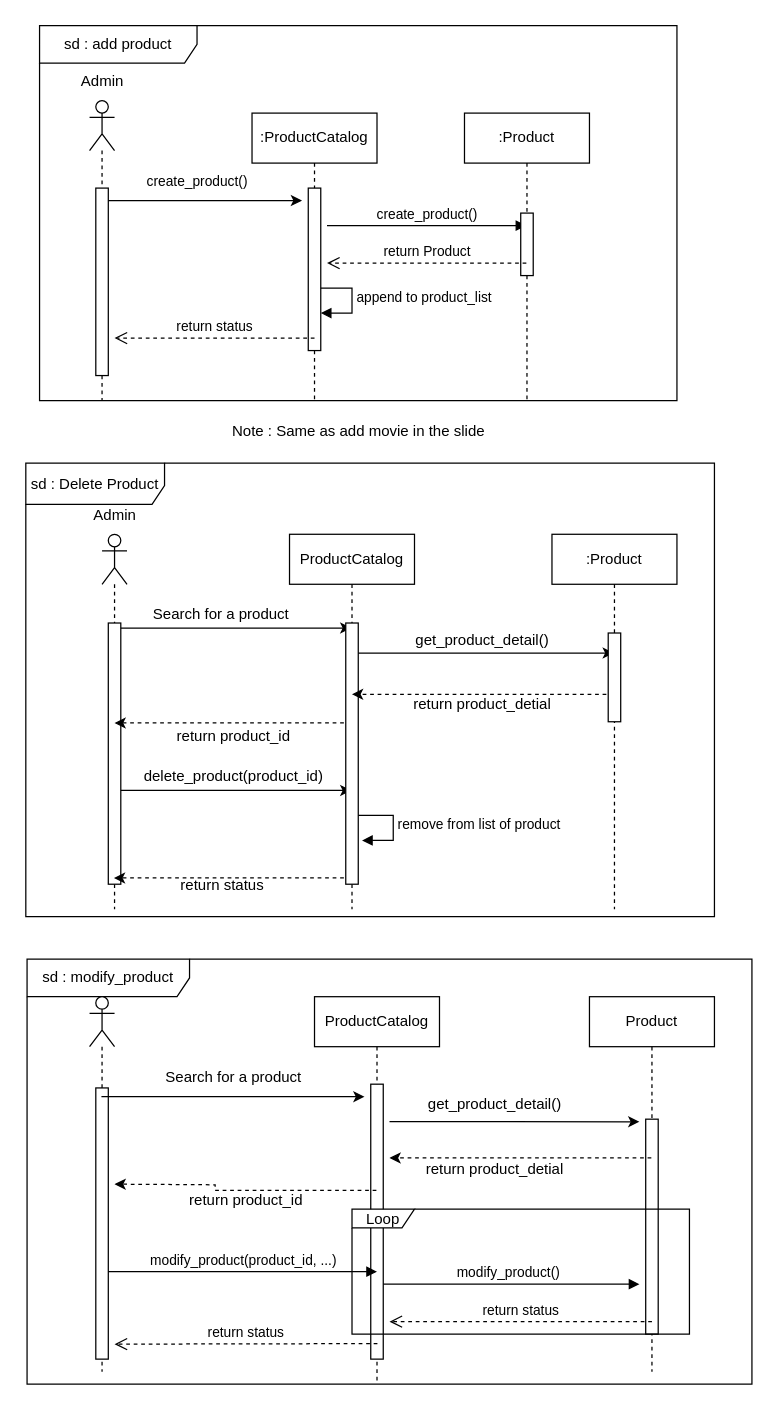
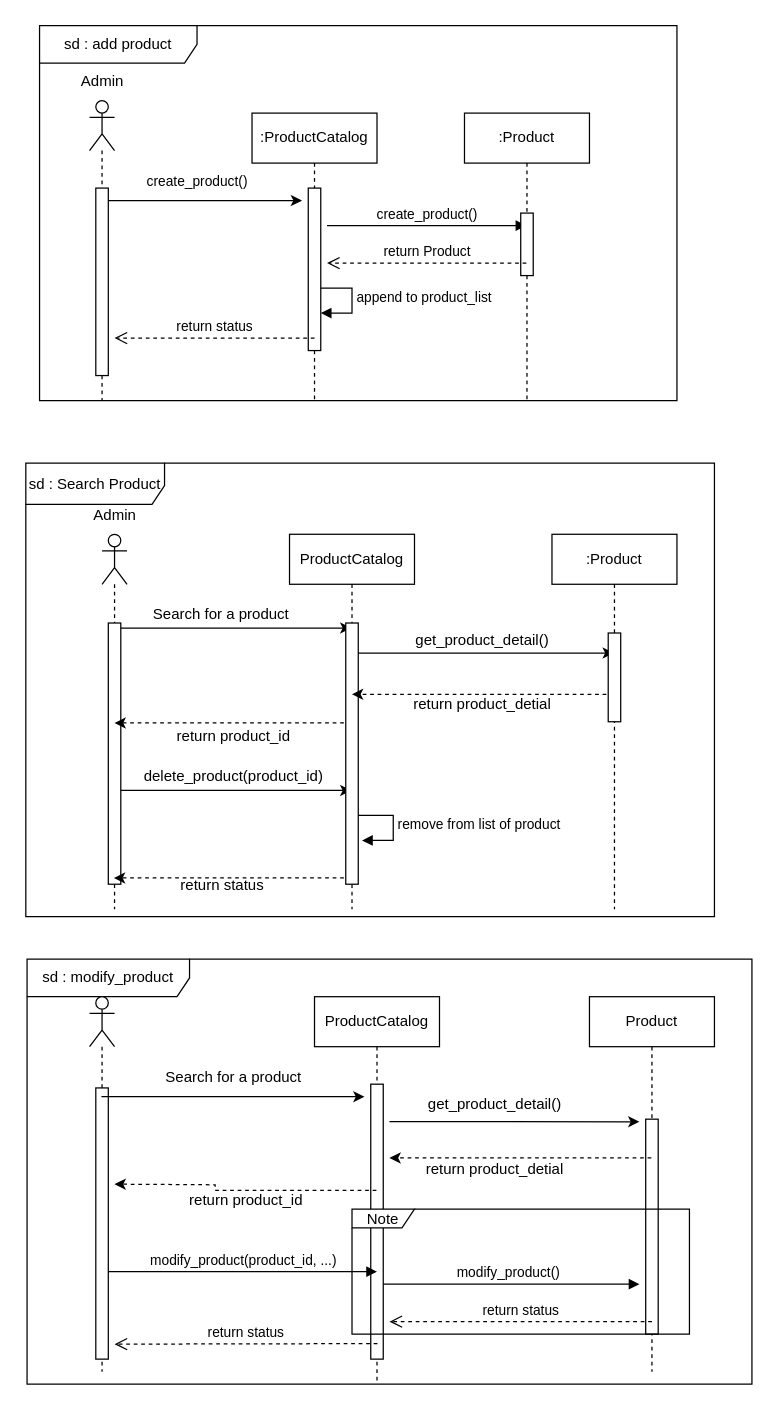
- <mxCell id="15" value="Note : Same as add movie in the slide" style="text;html=1;align=center;verticalAlign=middle;resizable=0;points=[];autosize=1;strokeColor=none;fillColor=none;" vertex="1" parent="1"><mxGeometry x="171" y="330" width="230" height="30" as="geometry" /></mxCell>
- <mxCell id="55" value="sd : Delete Product" style="shape=umlFrame;whiteSpace=wrap;html=1;width=111;height=33;" vertex="1" parent="1"><mxGeometry x="20" y="370" width="551" height="363" as="geometry" /></mxCell>
+ <mxCell id="55" value="sd : Search Product" style="shape=umlFrame;whiteSpace=wrap;html=1;width=111;height=33;" vertex="1" parent="1"><mxGeometry x="20" y="370" width="551" height="363" as="geometry" /></mxCell>
- <mxCell id="56" value="Loop" style="shape=umlFrame;whiteSpace=wrap;html=1;width=50;height=15;" vertex="1" parent="1"><mxGeometry x="281" y="967" width="270" height="100" as="geometry" /></mxCell>
+ <mxCell id="56" value="Note" style="shape=umlFrame;whiteSpace=wrap;html=1;width=50;height=15;" vertex="1" parent="1"><mxGeometry x="281" y="967" width="270" height="100" as="geometry" /></mxCell>
